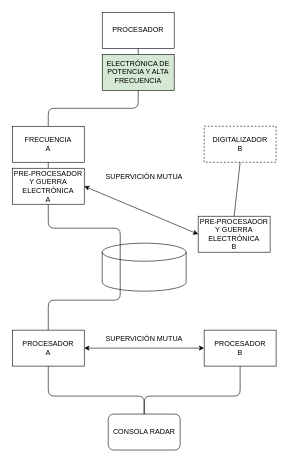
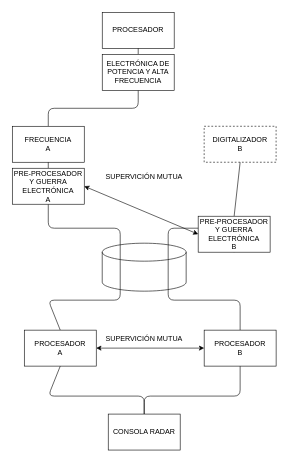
- <mxCell id="6" value="ELECTRÓNICA DE POTENCIA Y ALTA FRECUENCIA" style="rounded=0;whiteSpace=wrap;html=1;fillColor=#d5e8d4;" vertex="1" parent="1"><mxGeometry x="170" y="90" width="120" height="60" as="geometry" /></mxCell>
+ <mxCell id="6" value="ELECTRÓNICA DE POTENCIA Y ALTA FRECUENCIA" style="rounded=0;whiteSpace=wrap;html=1;" vertex="1" parent="1"><mxGeometry x="170" y="90" width="120" height="60" as="geometry" /></mxCell>
+ <mxCell id="13" style="edgeStyle=none;html=1;exitX=0.5;exitY=1;exitDx=0;exitDy=0;endArrow=none;endFill=0;" edge="1" parent="1" source="15" target="20"><mxGeometry relative="1" as="geometry"><Array as="points"><mxPoint x="400" y="380" /><mxPoint x="280" y="380" /><mxPoint x="280" y="500" /><mxPoint x="400" y="500" /></Array></mxGeometry></mxCell>
- <mxCell id="18" value="PROCESADOR&lt;br&gt;A" style="rounded=0;whiteSpace=wrap;html=1;" vertex="1" parent="1"><mxGeometry x="20" y="550" width="120" height="60" as="geometry" /></mxCell>
+ <mxCell id="18" value="PROCESADOR&lt;br&gt;A" style="rounded=0;whiteSpace=wrap;html=1;" vertex="1" parent="1"><mxGeometry x="40" y="550" width="120" height="60" as="geometry" /></mxCell>
- <mxCell id="21" value="CONSOLA RADAR" style="whiteSpace=wrap;html=1;rounded=1;" vertex="1" parent="1"><mxGeometry x="180" y="690" width="120" height="60" as="geometry" /></mxCell>
+ <mxCell id="21" value="CONSOLA RADAR" style="rounded=0;whiteSpace=wrap;html=1;" vertex="1" parent="1"><mxGeometry x="180" y="690" width="120" height="60" as="geometry" /></mxCell>
